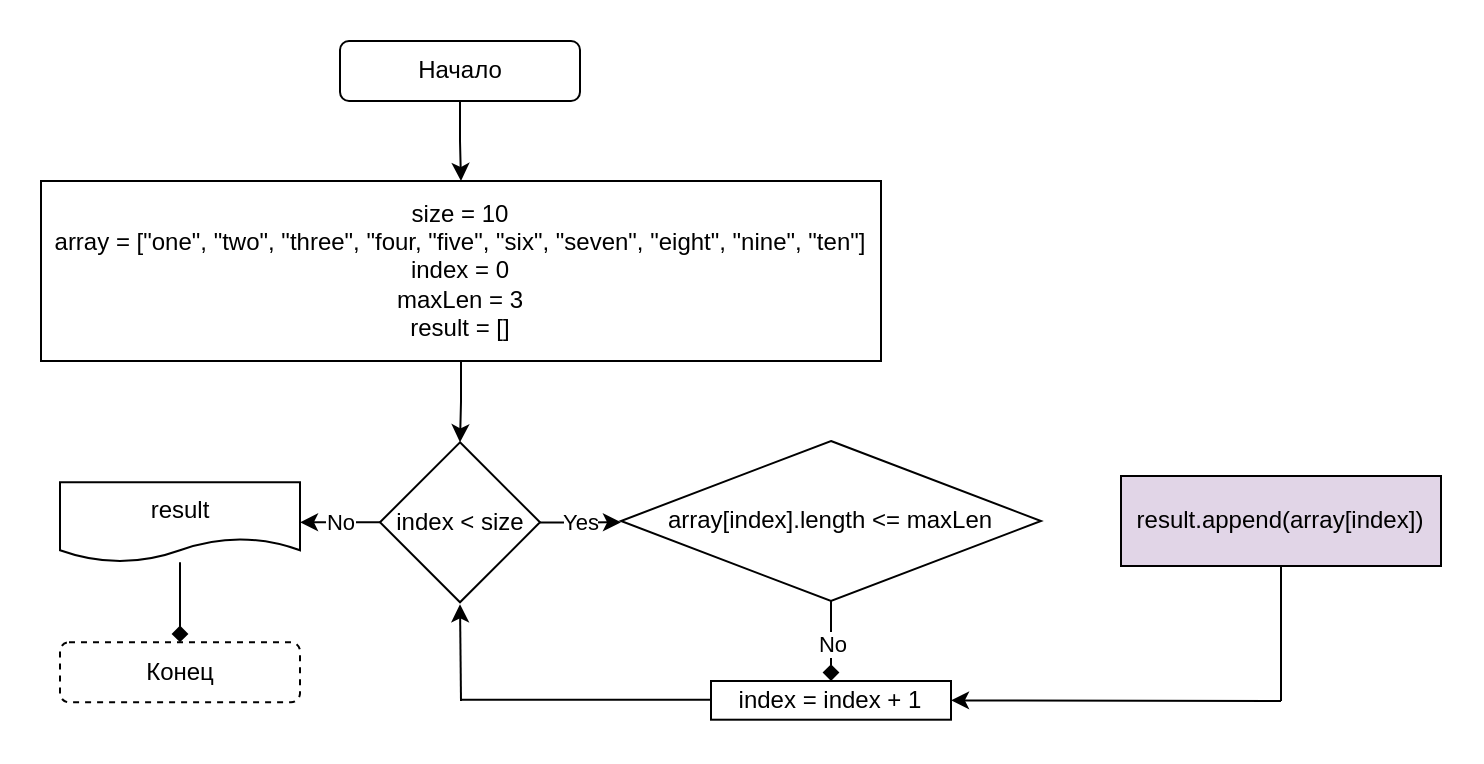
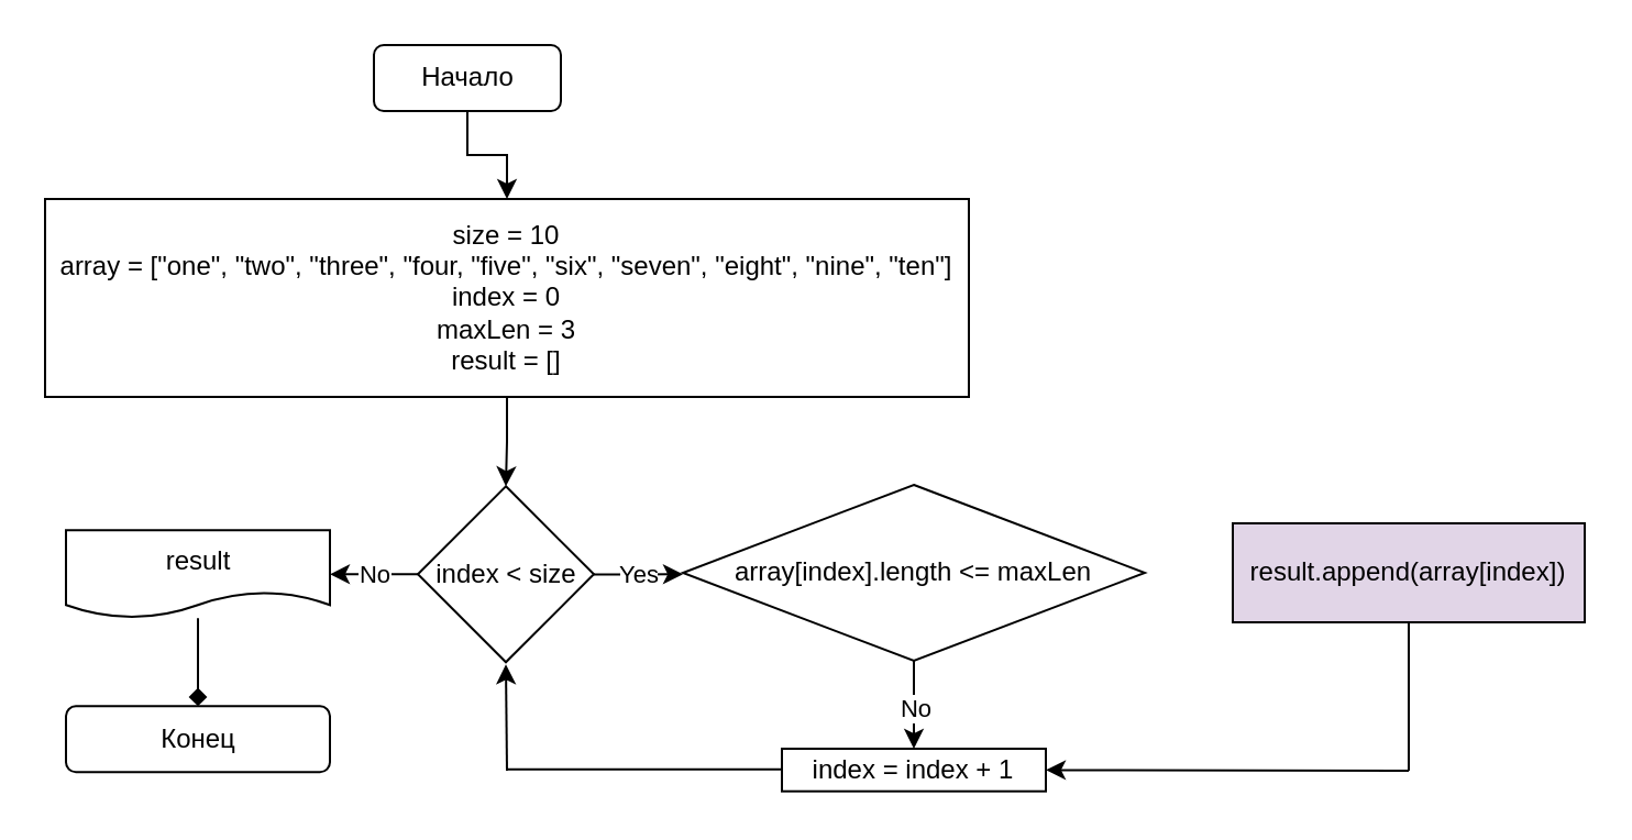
- <mxCell id="3" value="Начало" style="rounded=1;whiteSpace=wrap;html=1;" parent="1" vertex="1"><mxGeometry x="169.5" y="20" width="120" height="30" as="geometry" /></mxCell>
+ <mxCell id="3" value="Начало" style="rounded=1;whiteSpace=wrap;html=1;" parent="1" vertex="1"><mxGeometry x="169.5" y="20" width="85" height="30" as="geometry" /></mxCell>
- <mxCell id="14" value="" style="edgeStyle=orthogonalEdgeStyle;rounded=0;orthogonalLoop=1;jettySize=auto;html=1;endArrow=diamond;" edge="1" parent="1" source="16" target="18"><mxGeometry relative="1" as="geometry" /></mxCell>
+ <mxCell id="14" value="" style="edgeStyle=orthogonalEdgeStyle;rounded=0;orthogonalLoop=1;jettySize=auto;html=1;" edge="1" parent="1" source="16" target="18"><mxGeometry relative="1" as="geometry" /></mxCell>
- <mxCell id="6" value="Конец" style="rounded=1;whiteSpace=wrap;html=1;dashed=1;" parent="1" vertex="1"><mxGeometry x="29.5" y="320.65" width="120" height="30" as="geometry" /></mxCell>
+ <mxCell id="6" value="Конец" style="rounded=1;whiteSpace=wrap;html=1;" parent="1" vertex="1"><mxGeometry x="29.5" y="320.65" width="120" height="30" as="geometry" /></mxCell>
